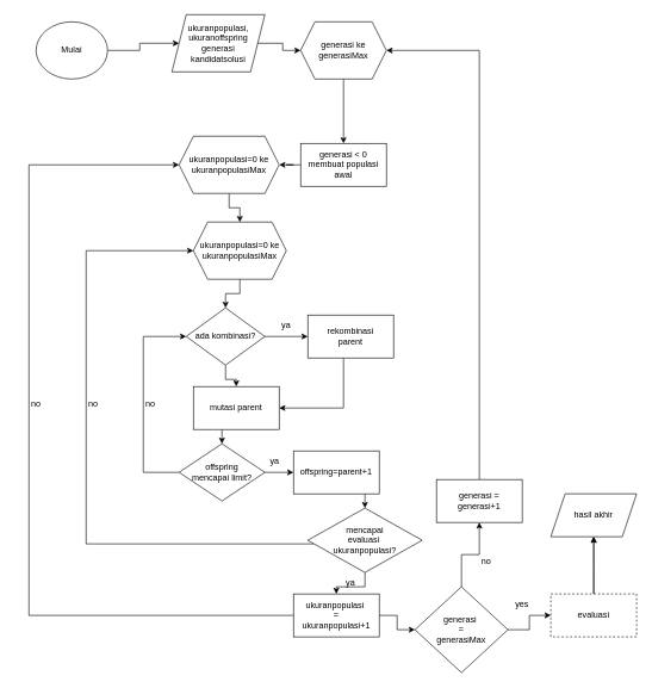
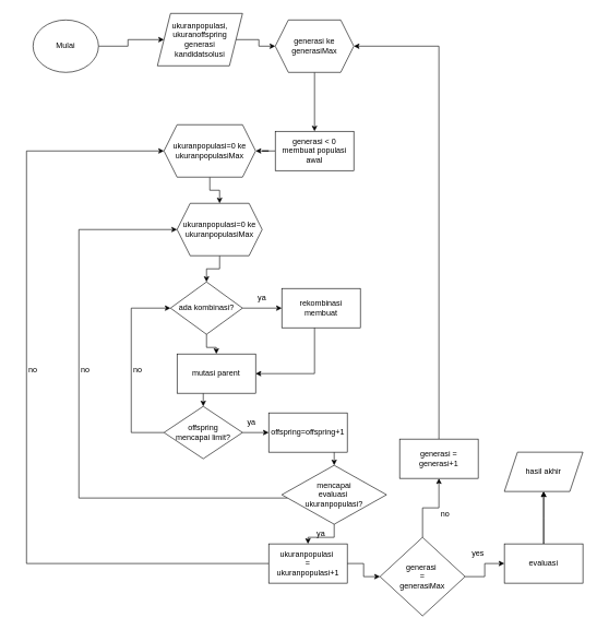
- <mxCell id="37" value="rekombinasi&lt;br&gt;parent" style="whiteSpace=wrap;html=1;" vertex="1" parent="1"><mxGeometry x="430" y="440" width="120" height="60" as="geometry" /></mxCell>
+ <mxCell id="37" value="rekombinasi&lt;br&gt;membuat" style="whiteSpace=wrap;html=1;" vertex="1" parent="1"><mxGeometry x="430" y="440" width="120" height="60" as="geometry" /></mxCell>
- <mxCell id="23" value="offspring=parent+1" style="whiteSpace=wrap;html=1;" vertex="1" parent="1"><mxGeometry x="410" y="630" width="120" height="60" as="geometry" /></mxCell>
+ <mxCell id="23" value="offspring=offspring+1" style="whiteSpace=wrap;html=1;" vertex="1" parent="1"><mxGeometry x="410" y="630" width="120" height="60" as="geometry" /></mxCell>
- <mxCell id="35" value="evaluasi" style="whiteSpace=wrap;html=1;dashed=1;" vertex="1" parent="1"><mxGeometry x="770" y="830" width="120" height="60" as="geometry" /></mxCell>
+ <mxCell id="35" value="evaluasi" style="whiteSpace=wrap;html=1;" vertex="1" parent="1"><mxGeometry x="770" y="830" width="120" height="60" as="geometry" /></mxCell>
